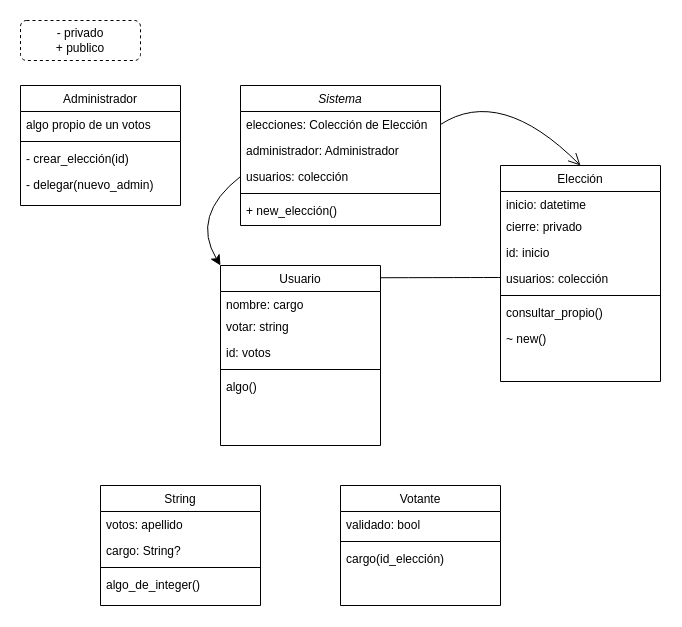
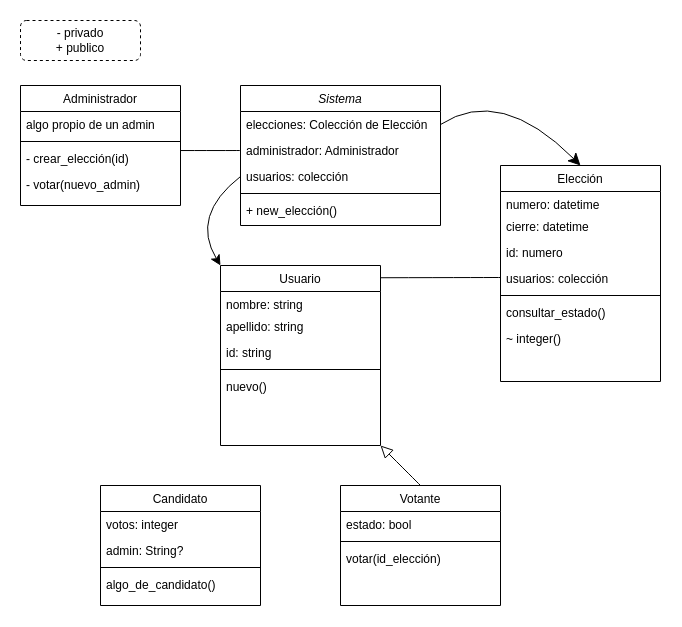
- <mxCell id="30" value="algo propio de un votos" style="text;align=left;verticalAlign=top;spacingLeft=4;spacingRight=4;overflow=hidden;rotatable=0;points=[[0,0.5],[1,0.5]];portConstraint=eastwest;rounded=0;shadow=0;html=0;" vertex="1" parent="29"><mxGeometry y="26" width="160" height="26" as="geometry" /></mxCell>
+ <mxCell id="30" value="algo propio de un admin" style="text;align=left;verticalAlign=top;spacingLeft=4;spacingRight=4;overflow=hidden;rotatable=0;points=[[0,0.5],[1,0.5]];portConstraint=eastwest;rounded=0;shadow=0;html=0;" vertex="1" parent="29"><mxGeometry y="26" width="160" height="26" as="geometry" /></mxCell>
+ <mxCell id="39" style="edgeStyle=none;curved=1;rounded=0;orthogonalLoop=1;jettySize=auto;html=1;fontSize=12;startSize=8;endSize=8;endArrow=none;endFill=0;entryX=0.999;entryY=0.194;entryDx=0;entryDy=0;entryPerimeter=0;" edge="1" parent="1" source="4" target="32"><mxGeometry relative="1" as="geometry" /></mxCell>
- <mxCell id="22" style="edgeStyle=none;curved=1;rounded=0;orthogonalLoop=1;jettySize=auto;html=1;entryX=0.5;entryY=0;entryDx=0;entryDy=0;fontSize=12;startSize=10;endSize=10;exitX=1;exitY=0.5;exitDx=0;exitDy=0;endArrow=open;" edge="1" parent="1" source="3" target="8"><mxGeometry relative="1" as="geometry"><Array as="points"><mxPoint x="500" y="85" /></Array></mxGeometry></mxCell>
+ <mxCell id="22" style="edgeStyle=none;curved=1;rounded=0;orthogonalLoop=1;jettySize=auto;html=1;entryX=0.5;entryY=0;entryDx=0;entryDy=0;fontSize=12;startSize=10;endSize=10;exitX=1;exitY=0.5;exitDx=0;exitDy=0;" edge="1" parent="1" source="3" target="8"><mxGeometry relative="1" as="geometry"><Array as="points"><mxPoint x="500" y="85" /></Array></mxGeometry></mxCell>
- <mxCell id="33" value="- delegar(nuevo_admin)" style="text;align=left;verticalAlign=top;spacingLeft=4;spacingRight=4;overflow=hidden;rotatable=0;points=[[0,0.5],[1,0.5]];portConstraint=eastwest;" vertex="1" parent="29"><mxGeometry y="86" width="160" height="26" as="geometry" /></mxCell>
+ <mxCell id="33" value="- votar(nuevo_admin)" style="text;align=left;verticalAlign=top;spacingLeft=4;spacingRight=4;overflow=hidden;rotatable=0;points=[[0,0.5],[1,0.5]];portConstraint=eastwest;" vertex="1" parent="29"><mxGeometry y="86" width="160" height="26" as="geometry" /></mxCell>
- <mxCell id="9" value="inicio: datetime" style="text;align=left;verticalAlign=top;spacingLeft=4;spacingRight=4;overflow=hidden;rotatable=0;points=[[0,0.5],[1,0.5]];portConstraint=eastwest;" parent="8" vertex="1"><mxGeometry y="26" width="160" height="22" as="geometry" /></mxCell>
+ <mxCell id="9" value="numero: datetime" style="text;align=left;verticalAlign=top;spacingLeft=4;spacingRight=4;overflow=hidden;rotatable=0;points=[[0,0.5],[1,0.5]];portConstraint=eastwest;" parent="8" vertex="1"><mxGeometry y="26" width="160" height="22" as="geometry" /></mxCell>
- <mxCell id="10" value="cierre: privado" style="text;align=left;verticalAlign=top;spacingLeft=4;spacingRight=4;overflow=hidden;rotatable=0;points=[[0,0.5],[1,0.5]];portConstraint=eastwest;rounded=0;shadow=0;html=0;" parent="8" vertex="1"><mxGeometry y="48" width="160" height="26" as="geometry" /></mxCell>
+ <mxCell id="10" value="cierre: datetime" style="text;align=left;verticalAlign=top;spacingLeft=4;spacingRight=4;overflow=hidden;rotatable=0;points=[[0,0.5],[1,0.5]];portConstraint=eastwest;rounded=0;shadow=0;html=0;" parent="8" vertex="1"><mxGeometry y="48" width="160" height="26" as="geometry" /></mxCell>
- <mxCell id="11" value="id: inicio" style="text;align=left;verticalAlign=top;spacingLeft=4;spacingRight=4;overflow=hidden;rotatable=0;points=[[0,0.5],[1,0.5]];portConstraint=eastwest;rounded=0;shadow=0;html=0;" vertex="1" parent="8"><mxGeometry y="74" width="160" height="26" as="geometry" /></mxCell>
+ <mxCell id="11" value="id: numero" style="text;align=left;verticalAlign=top;spacingLeft=4;spacingRight=4;overflow=hidden;rotatable=0;points=[[0,0.5],[1,0.5]];portConstraint=eastwest;rounded=0;shadow=0;html=0;" vertex="1" parent="8"><mxGeometry y="74" width="160" height="26" as="geometry" /></mxCell>
- <mxCell id="17" value="nombre: cargo" style="text;align=left;verticalAlign=top;spacingLeft=4;spacingRight=4;overflow=hidden;rotatable=0;points=[[0,0.5],[1,0.5]];portConstraint=eastwest;" vertex="1" parent="16"><mxGeometry y="26" width="160" height="22" as="geometry" /></mxCell>
+ <mxCell id="17" value="nombre: string" style="text;align=left;verticalAlign=top;spacingLeft=4;spacingRight=4;overflow=hidden;rotatable=0;points=[[0,0.5],[1,0.5]];portConstraint=eastwest;" vertex="1" parent="16"><mxGeometry y="26" width="160" height="22" as="geometry" /></mxCell>
- <mxCell id="14" value="consultar_propio()" style="text;align=left;verticalAlign=top;spacingLeft=4;spacingRight=4;overflow=hidden;rotatable=0;points=[[0,0.5],[1,0.5]];portConstraint=eastwest;" parent="8" vertex="1"><mxGeometry y="134" width="160" height="26" as="geometry" /></mxCell>
+ <mxCell id="14" value="consultar_estado()" style="text;align=left;verticalAlign=top;spacingLeft=4;spacingRight=4;overflow=hidden;rotatable=0;points=[[0,0.5],[1,0.5]];portConstraint=eastwest;" parent="8" vertex="1"><mxGeometry y="134" width="160" height="26" as="geometry" /></mxCell>
- <mxCell id="18" value="votar: string" style="text;align=left;verticalAlign=top;spacingLeft=4;spacingRight=4;overflow=hidden;rotatable=0;points=[[0,0.5],[1,0.5]];portConstraint=eastwest;rounded=0;shadow=0;html=0;" vertex="1" parent="16"><mxGeometry y="48" width="160" height="26" as="geometry" /></mxCell>
+ <mxCell id="18" value="apellido: string" style="text;align=left;verticalAlign=top;spacingLeft=4;spacingRight=4;overflow=hidden;rotatable=0;points=[[0,0.5],[1,0.5]];portConstraint=eastwest;rounded=0;shadow=0;html=0;" vertex="1" parent="16"><mxGeometry y="48" width="160" height="26" as="geometry" /></mxCell>
- <mxCell id="15" value="~ new()" style="text;align=left;verticalAlign=top;spacingLeft=4;spacingRight=4;overflow=hidden;rotatable=0;points=[[0,0.5],[1,0.5]];portConstraint=eastwest;" vertex="1" parent="8"><mxGeometry y="160" width="160" height="26" as="geometry" /></mxCell>
+ <mxCell id="15" value="~ integer()" style="text;align=left;verticalAlign=top;spacingLeft=4;spacingRight=4;overflow=hidden;rotatable=0;points=[[0,0.5],[1,0.5]];portConstraint=eastwest;" vertex="1" parent="8"><mxGeometry y="160" width="160" height="26" as="geometry" /></mxCell>
- <mxCell id="19" value="id: votos" style="text;align=left;verticalAlign=top;spacingLeft=4;spacingRight=4;overflow=hidden;rotatable=0;points=[[0,0.5],[1,0.5]];portConstraint=eastwest;rounded=0;shadow=0;html=0;" vertex="1" parent="16"><mxGeometry y="74" width="160" height="26" as="geometry" /></mxCell>
+ <mxCell id="19" value="id: string" style="text;align=left;verticalAlign=top;spacingLeft=4;spacingRight=4;overflow=hidden;rotatable=0;points=[[0,0.5],[1,0.5]];portConstraint=eastwest;rounded=0;shadow=0;html=0;" vertex="1" parent="16"><mxGeometry y="74" width="160" height="26" as="geometry" /></mxCell>
- <mxCell id="21" value="algo()" style="text;align=left;verticalAlign=top;spacingLeft=4;spacingRight=4;overflow=hidden;rotatable=0;points=[[0,0.5],[1,0.5]];portConstraint=eastwest;" vertex="1" parent="16"><mxGeometry y="108" width="160" height="26" as="geometry" /></mxCell>
+ <mxCell id="21" value="nuevo()" style="text;align=left;verticalAlign=top;spacingLeft=4;spacingRight=4;overflow=hidden;rotatable=0;points=[[0,0.5],[1,0.5]];portConstraint=eastwest;" vertex="1" parent="16"><mxGeometry y="108" width="160" height="26" as="geometry" /></mxCell>
+ <mxCell id="28" style="edgeStyle=none;curved=1;rounded=0;orthogonalLoop=1;jettySize=auto;html=1;entryX=1;entryY=1;entryDx=0;entryDy=0;fontSize=12;startSize=10;endSize=10;exitX=0.5;exitY=0;exitDx=0;exitDy=0;endArrow=block;endFill=0;" edge="1" parent="1" source="34" target="16"><mxGeometry relative="1" as="geometry"><mxPoint x="980" y="527" as="sourcePoint" /></mxGeometry></mxCell>
- <mxCell id="23" value="String" style="swimlane;fontStyle=0;align=center;verticalAlign=top;childLayout=stackLayout;horizontal=1;startSize=26;horizontalStack=0;resizeParent=1;resizeLast=0;collapsible=1;marginBottom=0;rounded=0;shadow=0;strokeWidth=1;" vertex="1" parent="1"><mxGeometry x="100" y="485" width="160" height="120" as="geometry"><mxRectangle x="550" y="140" width="160" height="26" as="alternateBounds" /></mxGeometry></mxCell>
+ <mxCell id="23" value="Candidato" style="swimlane;fontStyle=0;align=center;verticalAlign=top;childLayout=stackLayout;horizontal=1;startSize=26;horizontalStack=0;resizeParent=1;resizeLast=0;collapsible=1;marginBottom=0;rounded=0;shadow=0;strokeWidth=1;" vertex="1" parent="1"><mxGeometry x="100" y="485" width="160" height="120" as="geometry"><mxRectangle x="550" y="140" width="160" height="26" as="alternateBounds" /></mxGeometry></mxCell>
- <mxCell id="24" value="votos: apellido" style="text;align=left;verticalAlign=top;spacingLeft=4;spacingRight=4;overflow=hidden;rotatable=0;points=[[0,0.5],[1,0.5]];portConstraint=eastwest;rounded=0;shadow=0;html=0;" vertex="1" parent="23"><mxGeometry y="26" width="160" height="26" as="geometry" /></mxCell>
+ <mxCell id="24" value="votos: integer" style="text;align=left;verticalAlign=top;spacingLeft=4;spacingRight=4;overflow=hidden;rotatable=0;points=[[0,0.5],[1,0.5]];portConstraint=eastwest;rounded=0;shadow=0;html=0;" vertex="1" parent="23"><mxGeometry y="26" width="160" height="26" as="geometry" /></mxCell>
- <mxCell id="35" value="validado: bool" style="text;align=left;verticalAlign=top;spacingLeft=4;spacingRight=4;overflow=hidden;rotatable=0;points=[[0,0.5],[1,0.5]];portConstraint=eastwest;rounded=0;shadow=0;html=0;" vertex="1" parent="34"><mxGeometry y="26" width="160" height="26" as="geometry" /></mxCell>
+ <mxCell id="35" value="estado: bool" style="text;align=left;verticalAlign=top;spacingLeft=4;spacingRight=4;overflow=hidden;rotatable=0;points=[[0,0.5],[1,0.5]];portConstraint=eastwest;rounded=0;shadow=0;html=0;" vertex="1" parent="34"><mxGeometry y="26" width="160" height="26" as="geometry" /></mxCell>
- <mxCell id="25" value="cargo: String?" style="text;align=left;verticalAlign=top;spacingLeft=4;spacingRight=4;overflow=hidden;rotatable=0;points=[[0,0.5],[1,0.5]];portConstraint=eastwest;rounded=0;shadow=0;html=0;" vertex="1" parent="23"><mxGeometry y="52" width="160" height="26" as="geometry" /></mxCell>
+ <mxCell id="25" value="admin: String?" style="text;align=left;verticalAlign=top;spacingLeft=4;spacingRight=4;overflow=hidden;rotatable=0;points=[[0,0.5],[1,0.5]];portConstraint=eastwest;rounded=0;shadow=0;html=0;" vertex="1" parent="23"><mxGeometry y="52" width="160" height="26" as="geometry" /></mxCell>
- <mxCell id="37" value="cargo(id_elección)" style="text;align=left;verticalAlign=top;spacingLeft=4;spacingRight=4;overflow=hidden;rotatable=0;points=[[0,0.5],[1,0.5]];portConstraint=eastwest;" vertex="1" parent="34"><mxGeometry y="60" width="160" height="26" as="geometry" /></mxCell>
+ <mxCell id="37" value="votar(id_elección)" style="text;align=left;verticalAlign=top;spacingLeft=4;spacingRight=4;overflow=hidden;rotatable=0;points=[[0,0.5],[1,0.5]];portConstraint=eastwest;" vertex="1" parent="34"><mxGeometry y="60" width="160" height="26" as="geometry" /></mxCell>
- <mxCell id="27" value="algo_de_integer()" style="text;align=left;verticalAlign=top;spacingLeft=4;spacingRight=4;overflow=hidden;rotatable=0;points=[[0,0.5],[1,0.5]];portConstraint=eastwest;" vertex="1" parent="23"><mxGeometry y="86" width="160" height="26" as="geometry" /></mxCell>
+ <mxCell id="27" value="algo_de_candidato()" style="text;align=left;verticalAlign=top;spacingLeft=4;spacingRight=4;overflow=hidden;rotatable=0;points=[[0,0.5],[1,0.5]];portConstraint=eastwest;" vertex="1" parent="23"><mxGeometry y="86" width="160" height="26" as="geometry" /></mxCell>
